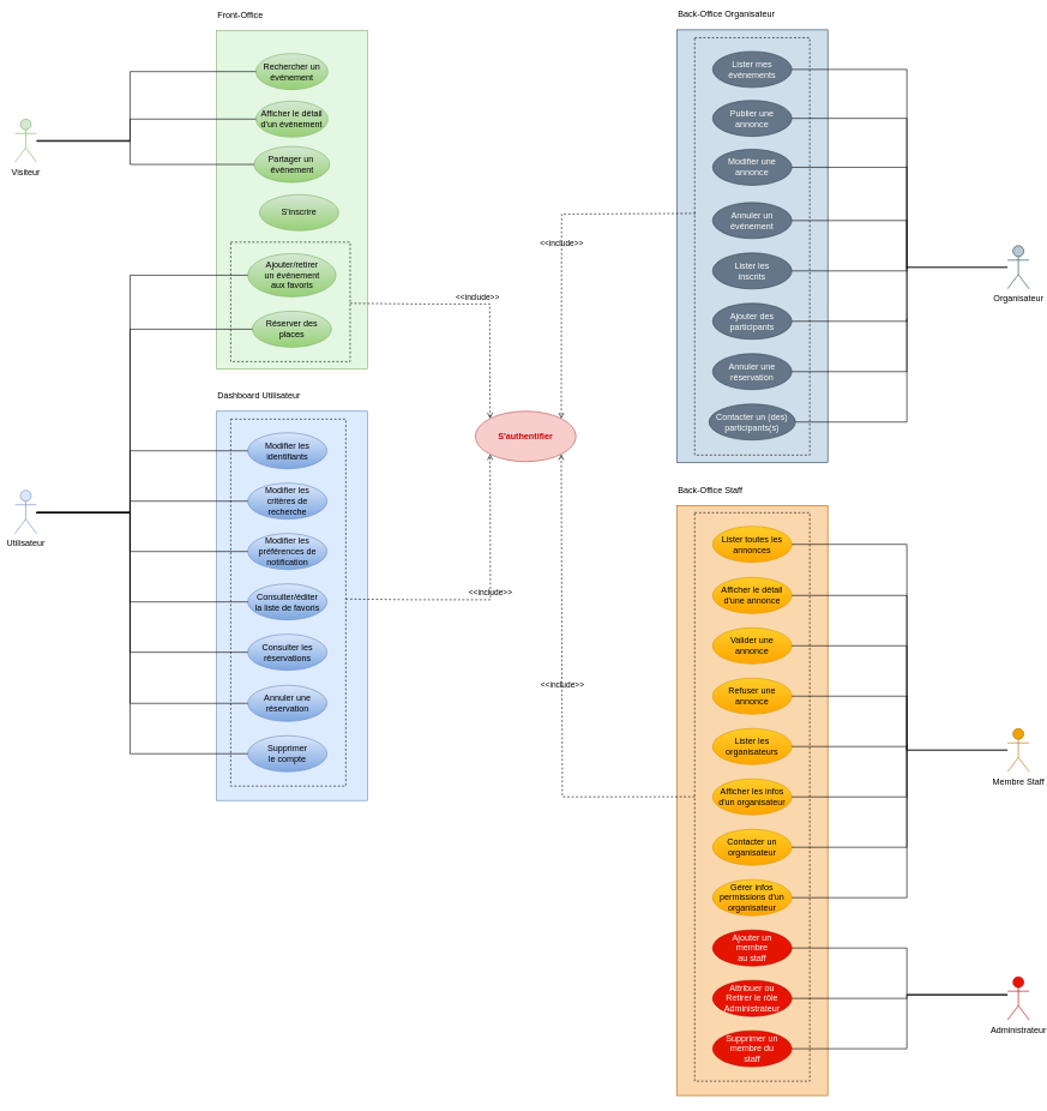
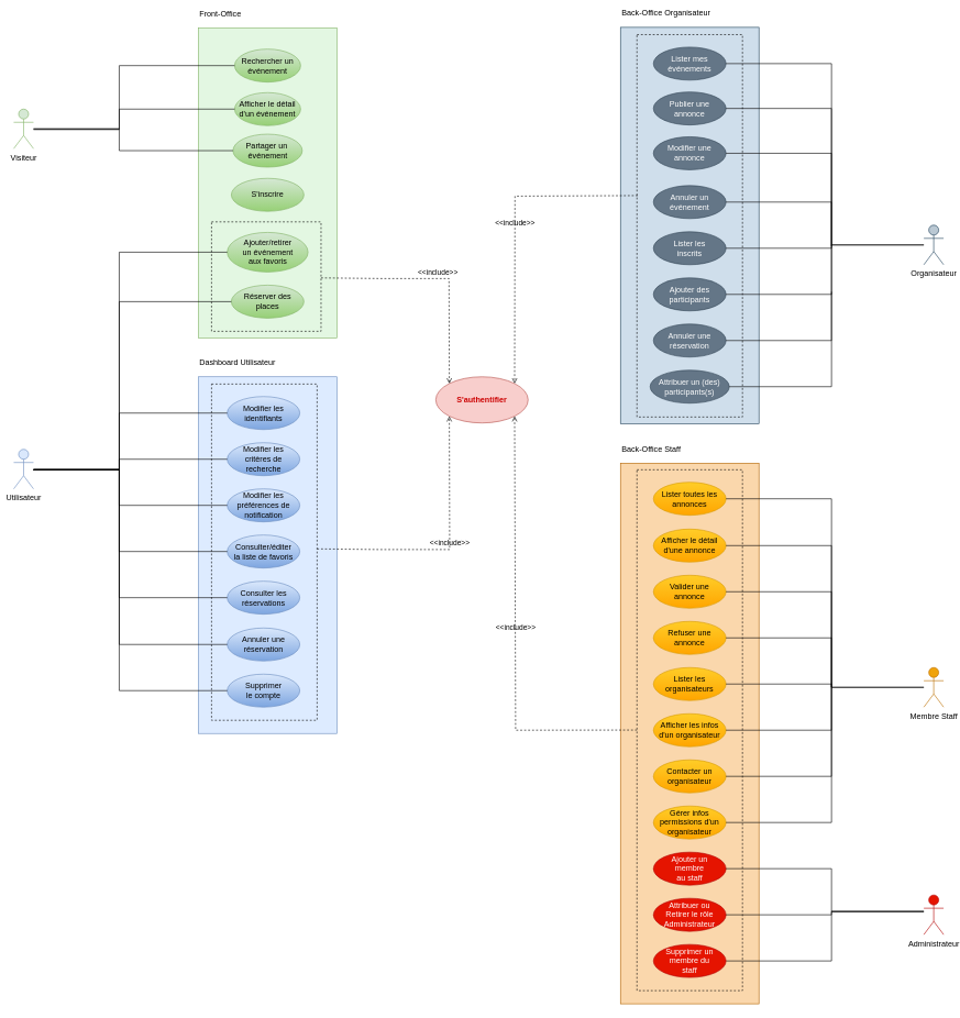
- <mxCell id="14" value="S'inscrire" style="ellipse;whiteSpace=wrap;html=1;fillColor=#d5e8d4;gradientColor=#97d077;strokeColor=#82b366;" parent="1" vertex="1"><mxGeometry x="360" y="249" width="110" height="50" as="geometry" /></mxCell>
+ <mxCell id="14" value="S'inscrire" style="ellipse;whiteSpace=wrap;html=1;fillColor=#d5e8d4;gradientColor=#97d077;strokeColor=#82b366;" parent="1" vertex="1"><mxGeometry x="350" y="249" width="110" height="50" as="geometry" /></mxCell>
- <mxCell id="44" value="Contacter un (des)&lt;br&gt;participants(s)" style="ellipse;whiteSpace=wrap;html=1;fillColor=#647687;fontColor=#ffffff;strokeColor=#314354;" parent="1" vertex="1"><mxGeometry x="985" y="540" width="120" height="50" as="geometry" /></mxCell>
+ <mxCell id="44" value="Attribuer un (des)&lt;br&gt;participants(s)" style="ellipse;whiteSpace=wrap;html=1;fillColor=#647687;fontColor=#ffffff;strokeColor=#314354;" parent="1" vertex="1"><mxGeometry x="985" y="540" width="120" height="50" as="geometry" /></mxCell>
